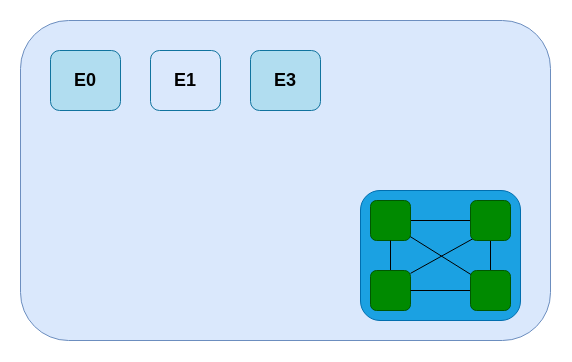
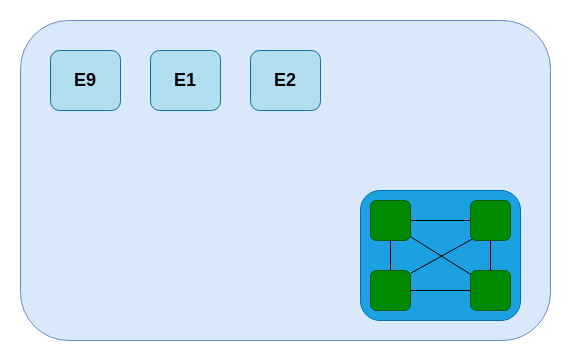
- <mxCell id="18" value="&lt;b&gt;&lt;font style=&quot;font-size: 18px&quot;&gt;E0&lt;/font&gt;&lt;/b&gt;" style="rounded=1;whiteSpace=wrap;html=1;fillColor=#b1ddf0;strokeColor=#10739e;" vertex="1" parent="1"><mxGeometry x="50" y="50" width="70" height="60" as="geometry" /></mxCell>
+ <mxCell id="18" value="&lt;b&gt;&lt;font style=&quot;font-size: 18px&quot;&gt;E9&lt;/font&gt;&lt;/b&gt;" style="rounded=1;whiteSpace=wrap;html=1;fillColor=#b1ddf0;strokeColor=#10739e;" vertex="1" parent="1"><mxGeometry x="50" y="50" width="70" height="60" as="geometry" /></mxCell>
- <mxCell id="19" value="&lt;font size=&quot;1&quot;&gt;&lt;b style=&quot;font-size: 18px&quot;&gt;E1&lt;/b&gt;&lt;/font&gt;" style="rounded=1;whiteSpace=wrap;html=1;fillColor=#dae8fc;strokeColor=#10739e;" vertex="1" parent="1"><mxGeometry x="150" y="50" width="70" height="60" as="geometry" /></mxCell>
+ <mxCell id="19" value="&lt;font size=&quot;1&quot;&gt;&lt;b style=&quot;font-size: 18px&quot;&gt;E1&lt;/b&gt;&lt;/font&gt;" style="rounded=1;whiteSpace=wrap;html=1;fillColor=#b1ddf0;strokeColor=#10739e;" vertex="1" parent="1"><mxGeometry x="150" y="50" width="70" height="60" as="geometry" /></mxCell>
- <mxCell id="20" value="&lt;b&gt;&lt;font style=&quot;font-size: 18px&quot;&gt;E3&lt;/font&gt;&lt;/b&gt;" style="rounded=1;whiteSpace=wrap;html=1;fillColor=#b1ddf0;strokeColor=#10739e;" vertex="1" parent="1"><mxGeometry x="250" y="50" width="70" height="60" as="geometry" /></mxCell>
+ <mxCell id="20" value="&lt;b&gt;&lt;font style=&quot;font-size: 18px&quot;&gt;E2&lt;/font&gt;&lt;/b&gt;" style="rounded=1;whiteSpace=wrap;html=1;fillColor=#b1ddf0;strokeColor=#10739e;" vertex="1" parent="1"><mxGeometry x="250" y="50" width="70" height="60" as="geometry" /></mxCell>
